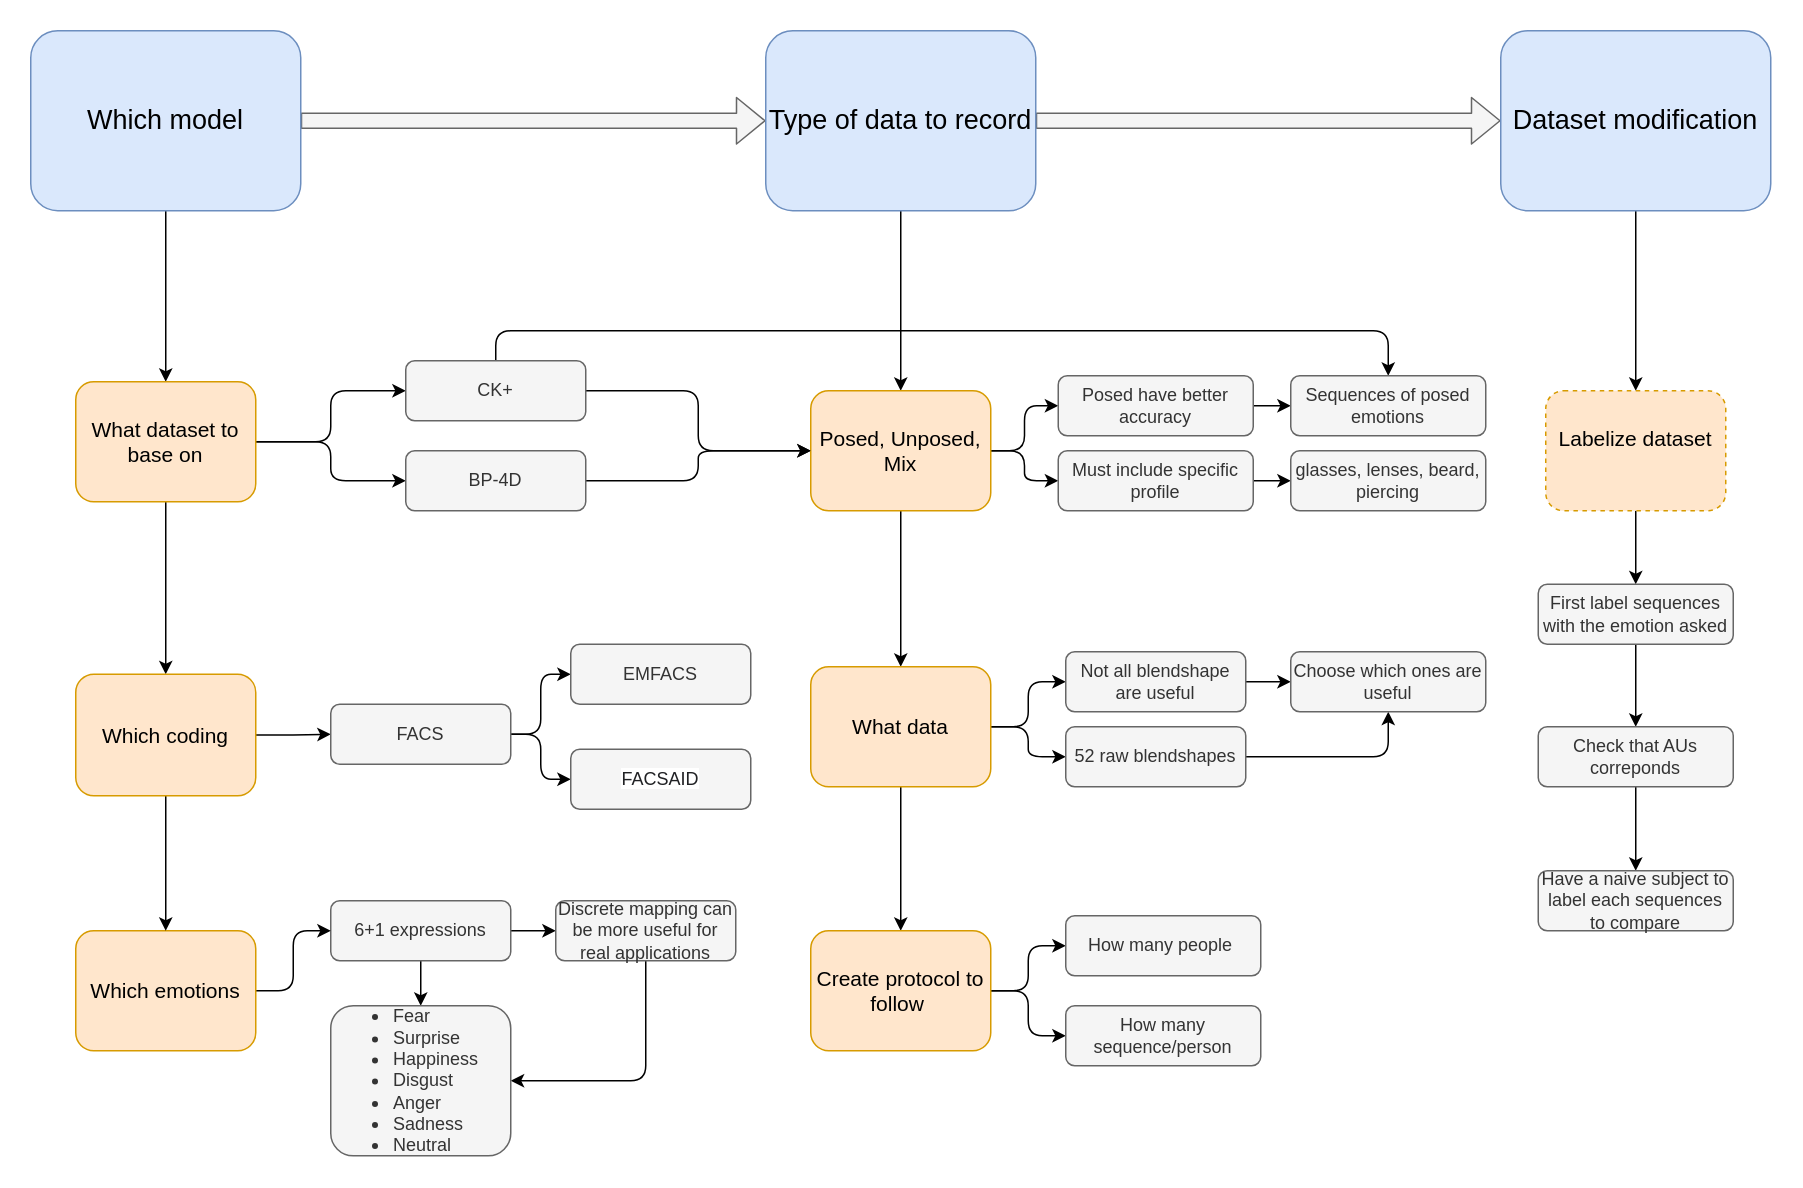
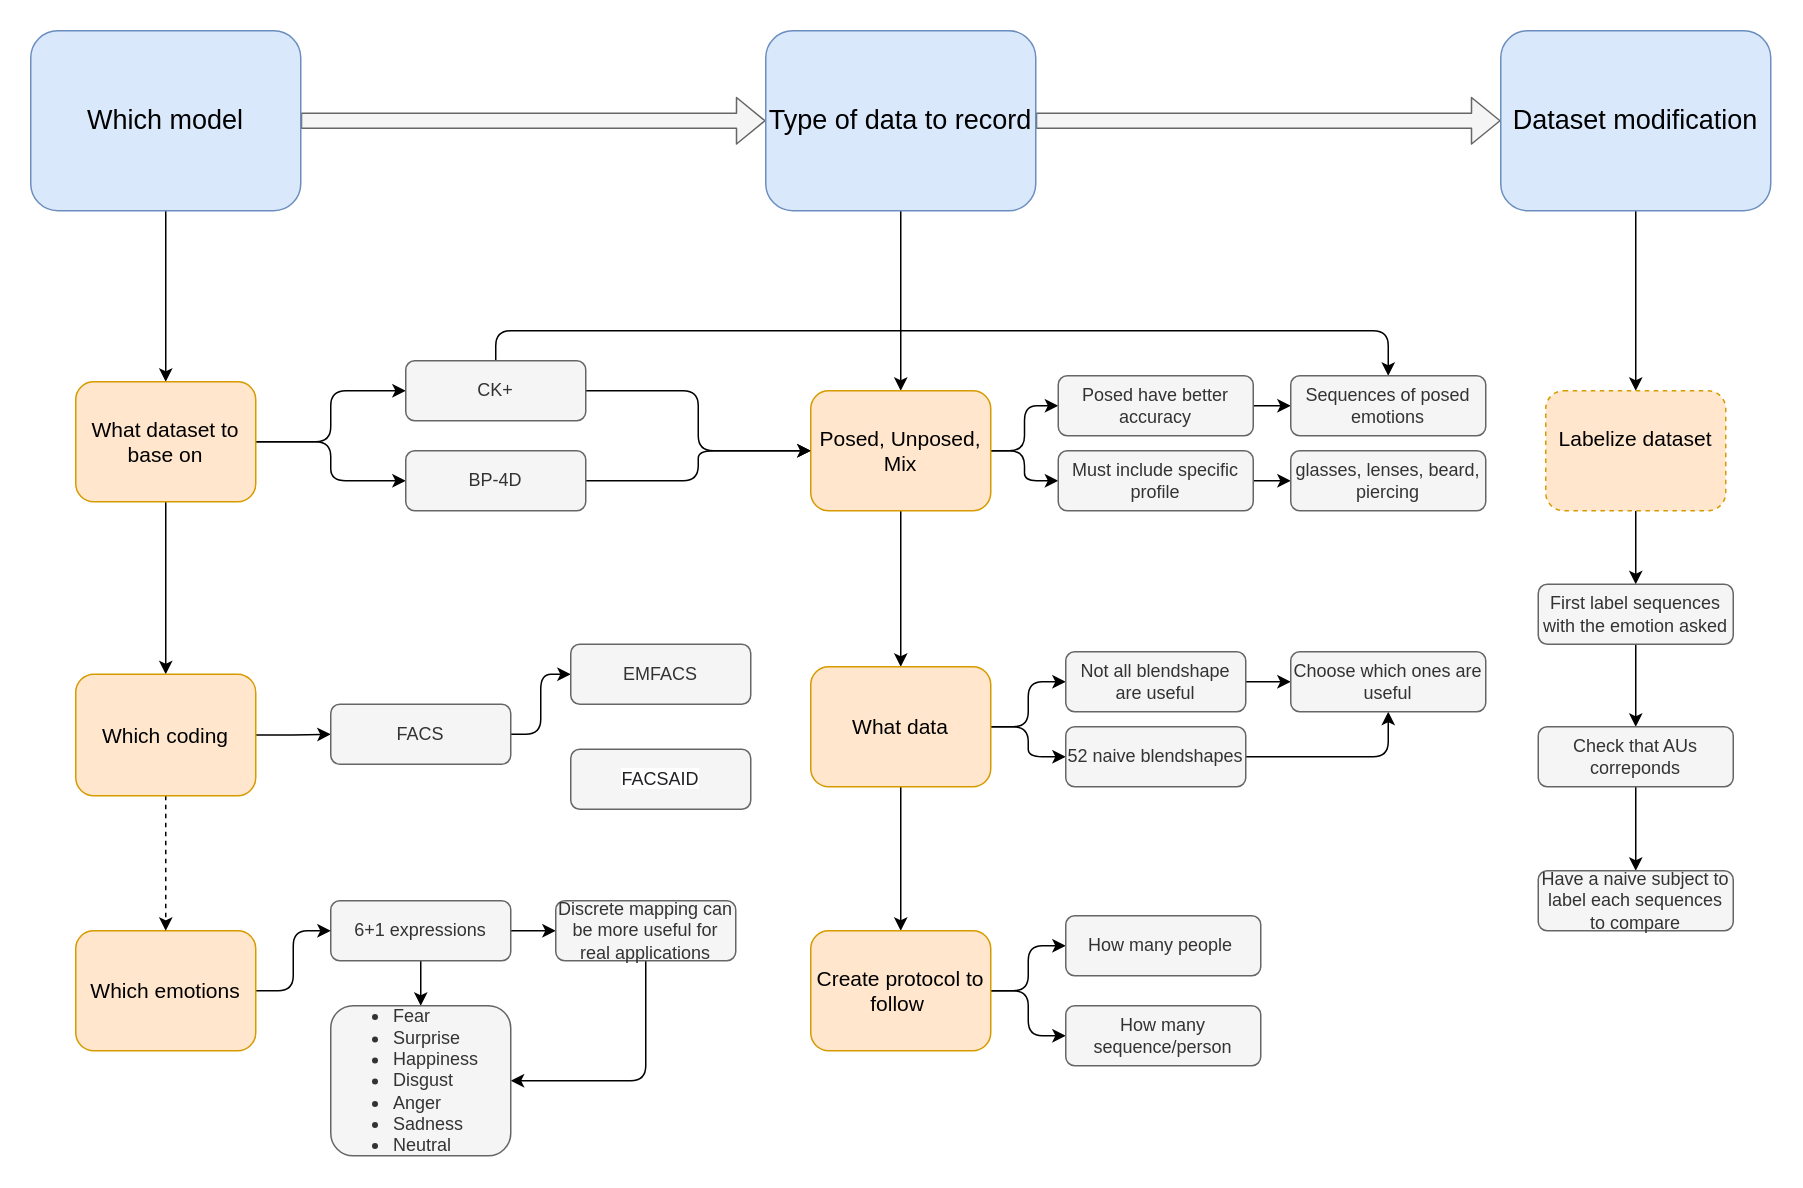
- <mxCell id="35" value="52 raw blendshapes" style="whiteSpace=wrap;html=1;fillColor=#f5f5f5;strokeColor=#666666;fontColor=#333333;rounded=1;" parent="1" vertex="1"><mxGeometry x="710" y="484" width="120" height="40" as="geometry" /></mxCell>
+ <mxCell id="35" value="52 naive blendshapes" style="whiteSpace=wrap;html=1;fillColor=#f5f5f5;strokeColor=#666666;fontColor=#333333;rounded=1;" parent="1" vertex="1"><mxGeometry x="710" y="484" width="120" height="40" as="geometry" /></mxCell>
- <mxCell id="55" style="edgeStyle=orthogonalEdgeStyle;orthogonalLoop=1;jettySize=auto;html=1;exitX=1;exitY=0.5;exitDx=0;exitDy=0;entryX=0;entryY=0.5;entryDx=0;entryDy=0;" parent="1" source="56" target="58" edge="1"><mxGeometry relative="1" as="geometry" /></mxCell>
- <mxCell id="52" style="edgeStyle=orthogonalEdgeStyle;orthogonalLoop=1;jettySize=auto;html=1;exitX=0.5;exitY=1;exitDx=0;exitDy=0;" parent="1" source="53" target="49" edge="1"><mxGeometry relative="1" as="geometry" /></mxCell>
+ <mxCell id="52" style="edgeStyle=orthogonalEdgeStyle;orthogonalLoop=1;jettySize=auto;html=1;exitX=0.5;exitY=1;exitDx=0;exitDy=0;dashed=1;" parent="1" source="53" target="49" edge="1"><mxGeometry relative="1" as="geometry" /></mxCell>
